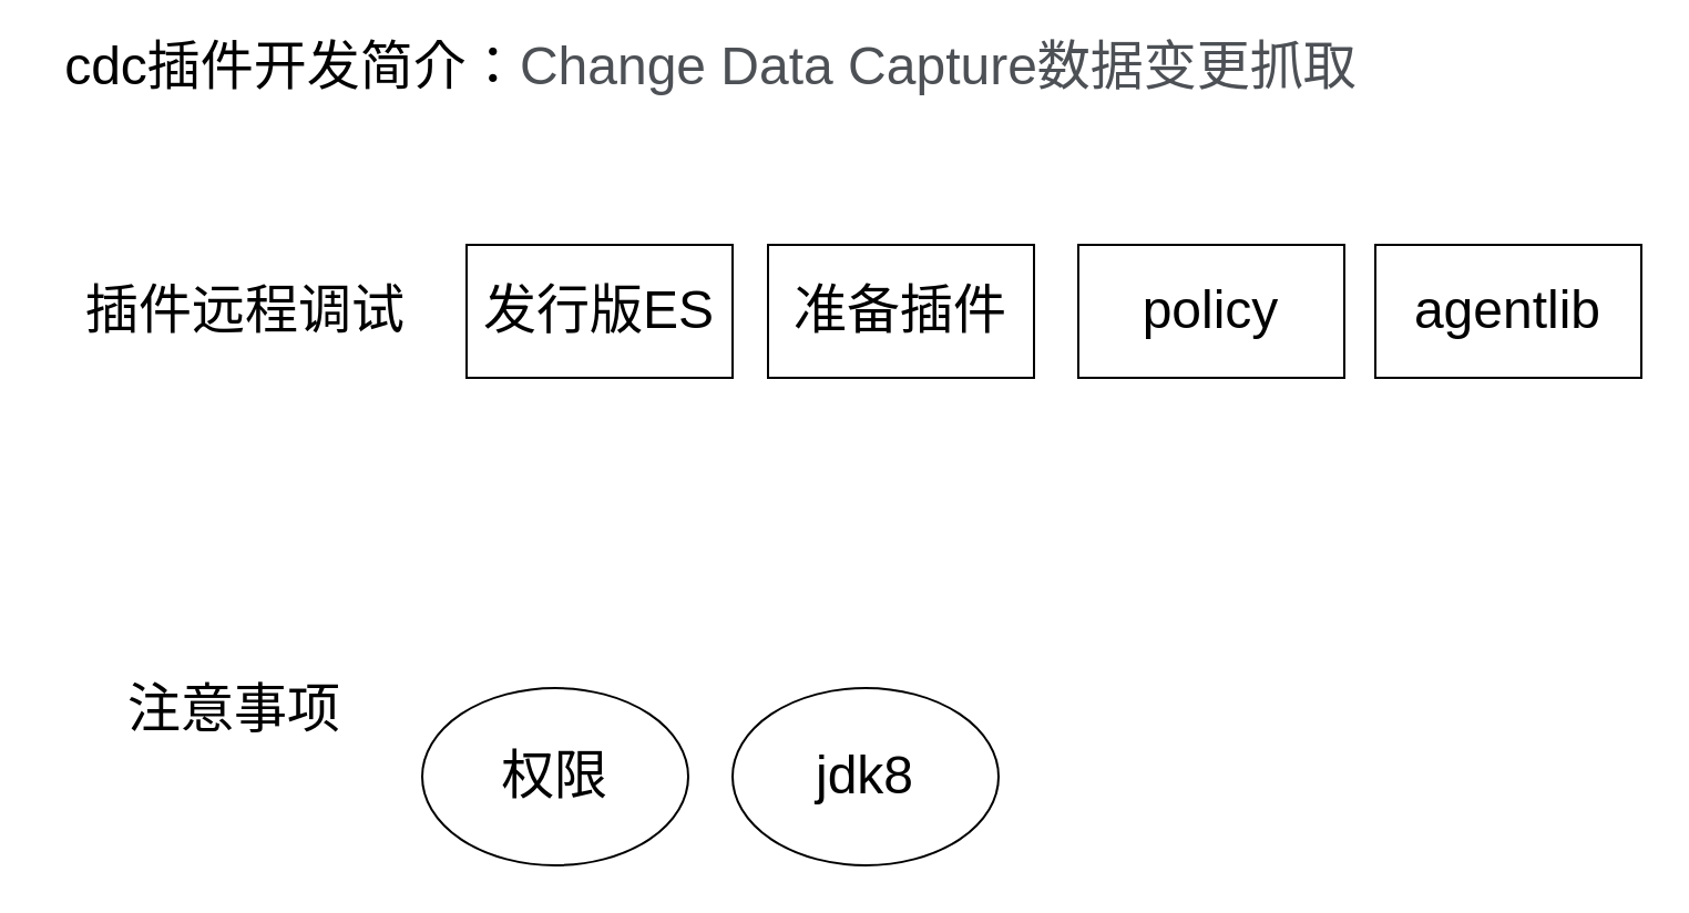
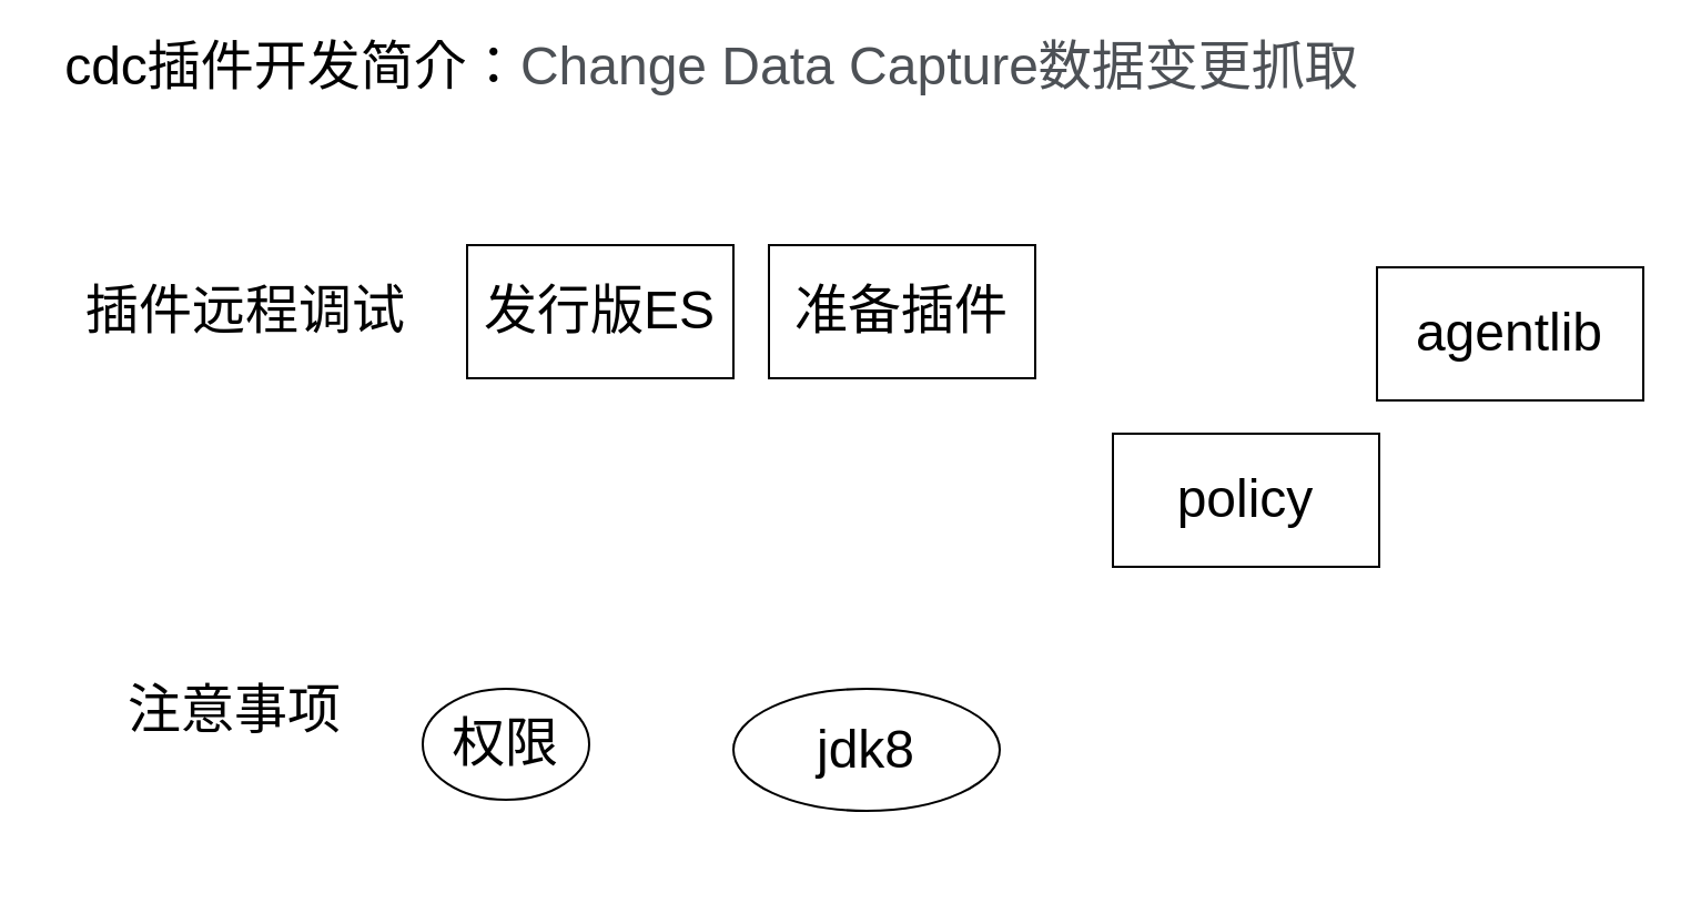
- <mxCell id="7" value="policy" style="rounded=0;whiteSpace=wrap;html=1;fontSize=24;" parent="1" vertex="1"><mxGeometry x="486" y="110" width="120" height="60" as="geometry" /></mxCell>
+ <mxCell id="7" value="policy" style="rounded=0;whiteSpace=wrap;html=1;fontSize=24;" parent="1" vertex="1"><mxGeometry x="501" y="195" width="120" height="60" as="geometry" /></mxCell>
- <mxCell id="8" value="agentlib" style="rounded=0;whiteSpace=wrap;html=1;fontSize=24;" parent="1" vertex="1"><mxGeometry x="620" y="110" width="120" height="60" as="geometry" /></mxCell>
+ <mxCell id="8" value="agentlib" style="rounded=0;whiteSpace=wrap;html=1;fontSize=24;" parent="1" vertex="1"><mxGeometry x="620" y="120" width="120" height="60" as="geometry" /></mxCell>
- <mxCell id="9" value="权限" style="ellipse;whiteSpace=wrap;html=1;fontSize=24;" parent="1" vertex="1"><mxGeometry x="190" y="310" width="120" height="80" as="geometry" /></mxCell>
+ <mxCell id="9" value="权限" style="ellipse;whiteSpace=wrap;html=1;fontSize=24;" parent="1" vertex="1"><mxGeometry x="190" y="310" width="75" height="50" as="geometry" /></mxCell>
- <mxCell id="10" value="jdk8" style="ellipse;whiteSpace=wrap;html=1;fontSize=24;" parent="1" vertex="1"><mxGeometry x="330" y="310" width="120" height="80" as="geometry" /></mxCell>
+ <mxCell id="10" value="jdk8" style="ellipse;whiteSpace=wrap;html=1;fontSize=24;" parent="1" vertex="1"><mxGeometry x="330" y="310" width="120" height="55" as="geometry" /></mxCell>
